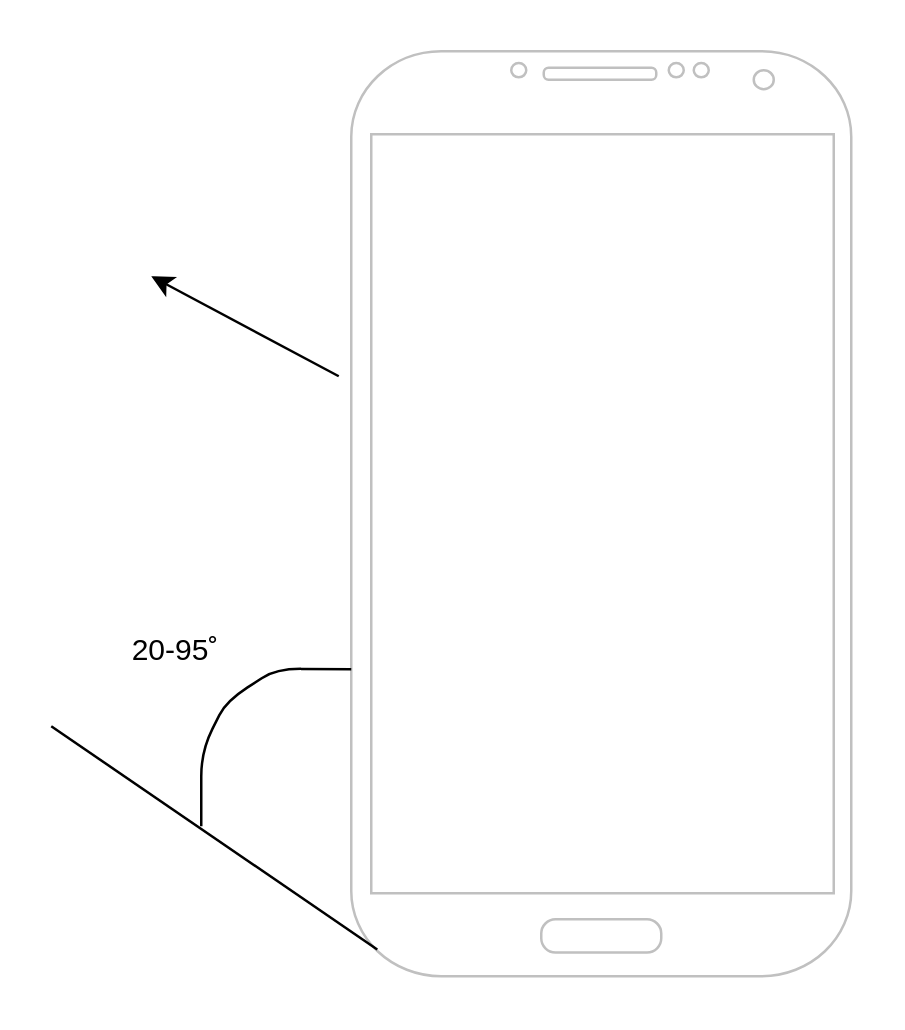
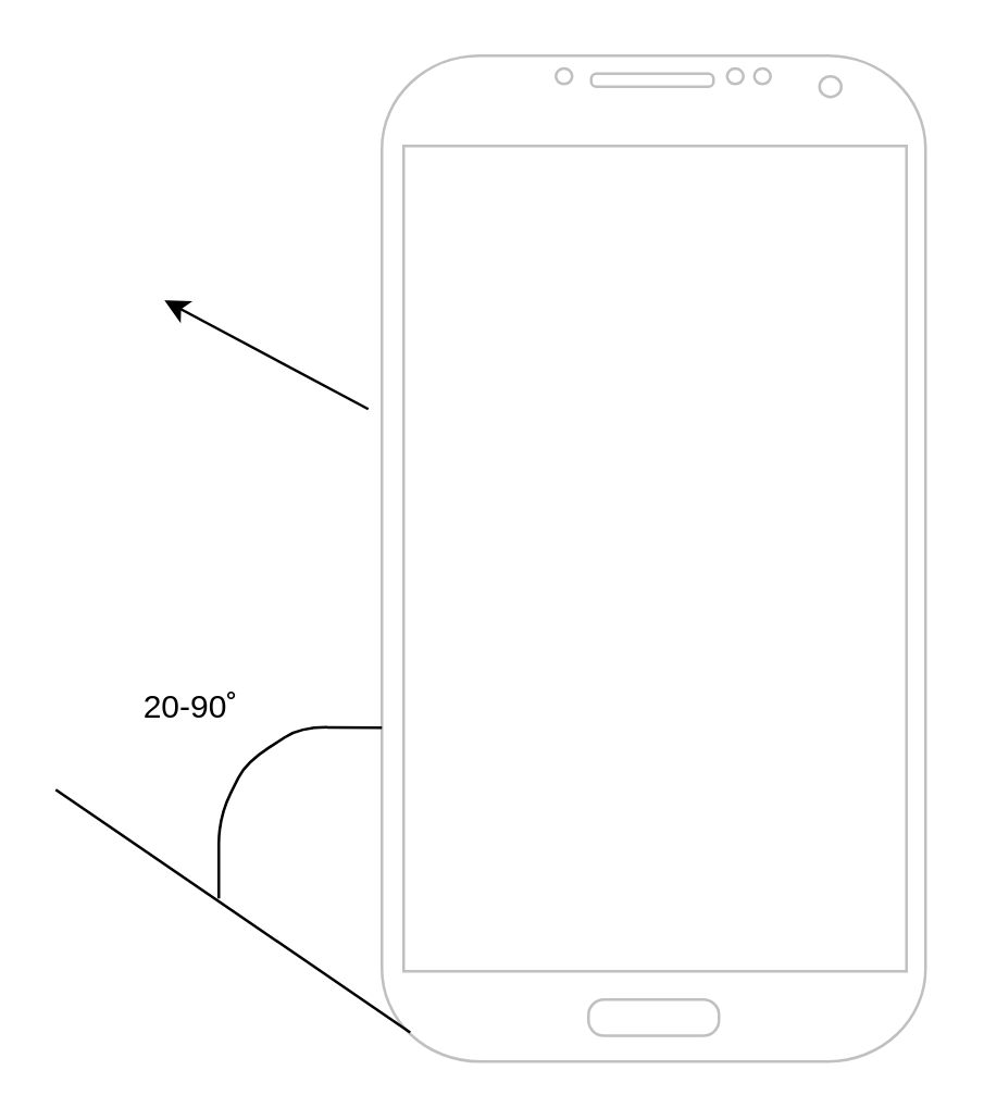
- <mxCell id="5" value="20-95˚" style="text;html=1;strokeColor=none;fillColor=none;align=center;verticalAlign=middle;whiteSpace=wrap;rounded=0;" vertex="1" parent="1"><mxGeometry x="50" y="250" width="40" height="20" as="geometry" /></mxCell>
+ <mxCell id="5" value="20-90˚" style="text;html=1;strokeColor=none;fillColor=none;align=center;verticalAlign=middle;whiteSpace=wrap;rounded=0;" vertex="1" parent="1"><mxGeometry x="50" y="250" width="40" height="20" as="geometry" /></mxCell>
